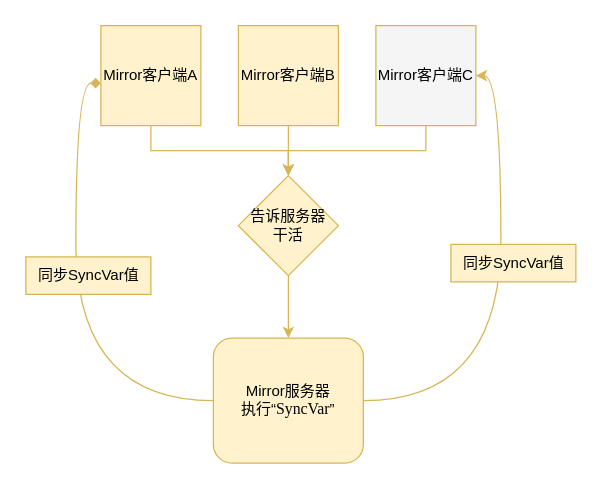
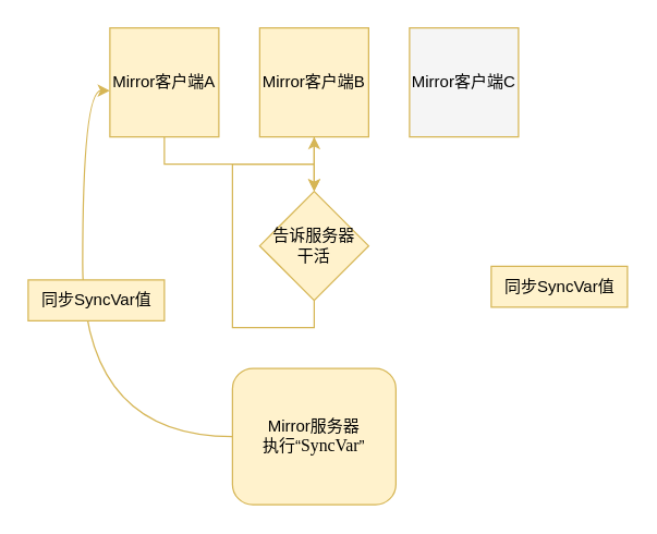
- <mxCell id="2" style="edgeStyle=orthogonalEdgeStyle;orthogonalLoop=1;jettySize=auto;html=1;exitX=0;exitY=0.5;exitDx=0;exitDy=0;entryX=0;entryY=0.575;entryDx=0;entryDy=0;entryPerimeter=0;fillColor=#fff2cc;strokeColor=#d6b656;curved=1;endArrow=diamond;" edge="1" parent="1" source="4" target="6"><mxGeometry relative="1" as="geometry" /></mxCell>
+ <mxCell id="2" style="edgeStyle=orthogonalEdgeStyle;orthogonalLoop=1;jettySize=auto;html=1;exitX=0;exitY=0.5;exitDx=0;exitDy=0;entryX=0;entryY=0.575;entryDx=0;entryDy=0;entryPerimeter=0;fillColor=#fff2cc;strokeColor=#d6b656;curved=1;" edge="1" parent="1" source="4" target="6"><mxGeometry relative="1" as="geometry" /></mxCell>
- <mxCell id="9" style="edgeStyle=orthogonalEdgeStyle;rounded=0;orthogonalLoop=1;jettySize=auto;html=1;exitX=0.5;exitY=1;exitDx=0;exitDy=0;fillColor=#fff2cc;strokeColor=#d6b656;" edge="1" parent="1" source="10" target="12"><mxGeometry relative="1" as="geometry"><mxPoint x="340" y="140" as="targetPoint" /></mxGeometry></mxCell>
- <mxCell id="11" style="edgeStyle=orthogonalEdgeStyle;rounded=0;orthogonalLoop=1;jettySize=auto;html=1;exitX=0.5;exitY=1;exitDx=0;exitDy=0;entryX=0.5;entryY=0;entryDx=0;entryDy=0;fillColor=#fff2cc;strokeColor=#d6b656;" edge="1" parent="1" source="12" target="4"><mxGeometry relative="1" as="geometry" /></mxCell>
+ <mxCell id="11" style="edgeStyle=orthogonalEdgeStyle;rounded=0;orthogonalLoop=1;jettySize=auto;html=1;exitX=0.5;exitY=1;exitDx=0;exitDy=0;fillColor=#fff2cc;strokeColor=#d6b656;" edge="1" parent="1" source="12" target="8"><mxGeometry relative="1" as="geometry" /></mxCell>
- <mxCell id="3" style="edgeStyle=orthogonalEdgeStyle;orthogonalLoop=1;jettySize=auto;html=1;exitX=1;exitY=0.5;exitDx=0;exitDy=0;entryX=1;entryY=0.5;entryDx=0;entryDy=0;fillColor=#fff2cc;strokeColor=#d6b656;curved=1;" edge="1" parent="1" source="4" target="10"><mxGeometry relative="1" as="geometry" /></mxCell>
